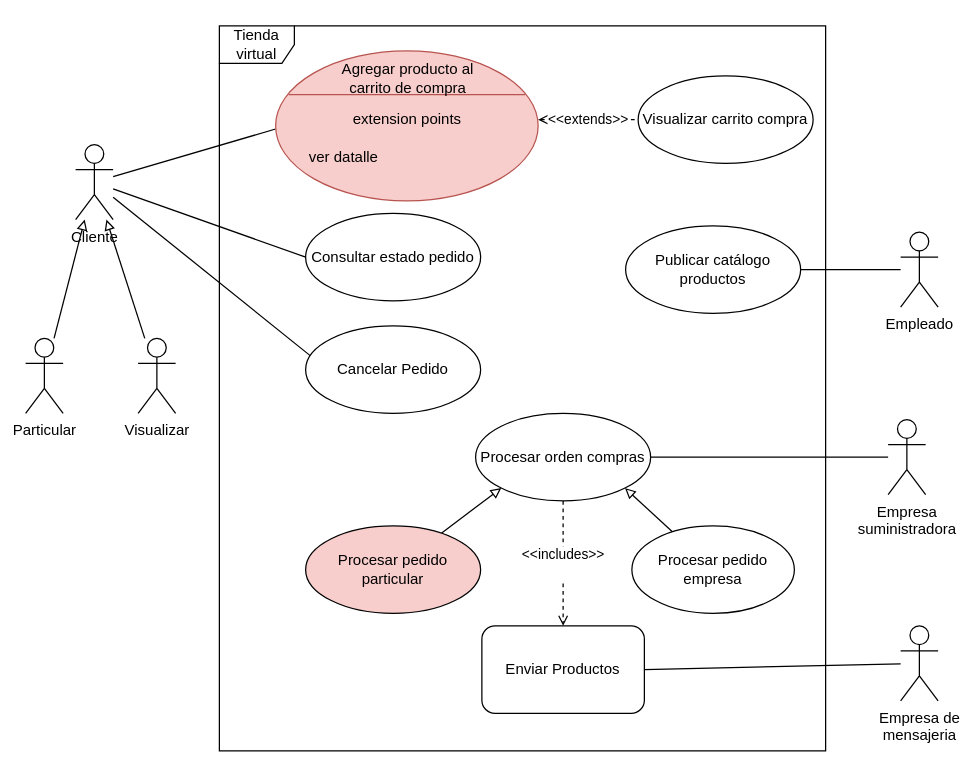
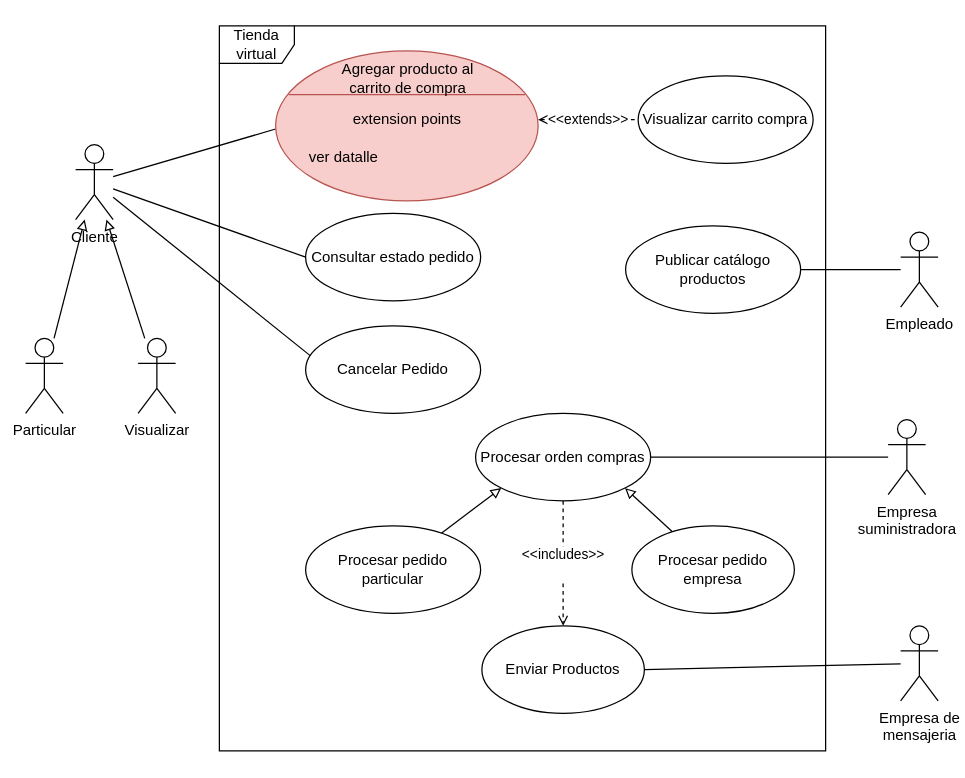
- <mxCell id="20" value="Procesar pedido particular" style="ellipse;whiteSpace=wrap;html=1;fillColor=#f8cecc;" parent="1" vertex="1"><mxGeometry x="244" y="420" width="140" height="70" as="geometry" /></mxCell>
+ <mxCell id="20" value="Procesar pedido particular" style="ellipse;whiteSpace=wrap;html=1;" parent="1" vertex="1"><mxGeometry x="244" y="420" width="140" height="70" as="geometry" /></mxCell>
- <mxCell id="23" value="Enviar Productos" style="whiteSpace=wrap;html=1;rounded=1;" parent="1" vertex="1"><mxGeometry x="385" y="500" width="130" height="70" as="geometry" /></mxCell>
+ <mxCell id="23" value="Enviar Productos" style="ellipse;whiteSpace=wrap;html=1;" parent="1" vertex="1"><mxGeometry x="385" y="500" width="130" height="70" as="geometry" /></mxCell>
